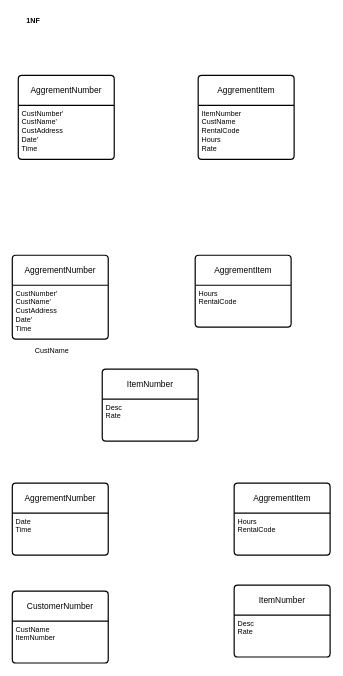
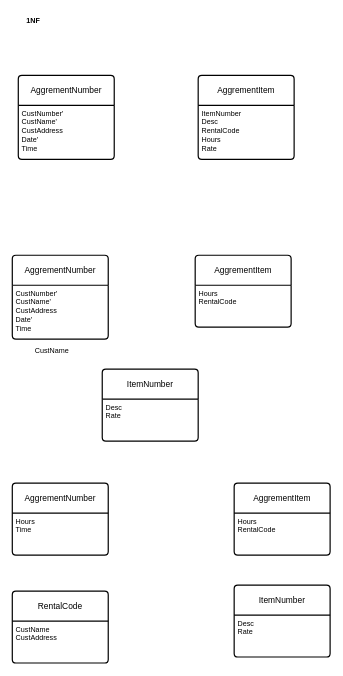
- <mxCell id="13" value="ItemNumber&lt;div&gt;CustName&lt;/div&gt;&lt;div&gt;RentalCode&lt;/div&gt;&lt;div&gt;Hours&lt;/div&gt;&lt;div&gt;Rate&lt;/div&gt;" style="align=left;strokeColor=none;fillColor=none;spacingLeft=4;fontSize=12;verticalAlign=top;resizable=0;rotatable=0;part=1;html=1;" vertex="1" parent="12"><mxGeometry y="50" width="160" height="90" as="geometry" /></mxCell>
+ <mxCell id="13" value="ItemNumber&lt;div&gt;Desc&lt;/div&gt;&lt;div&gt;RentalCode&lt;/div&gt;&lt;div&gt;Hours&lt;/div&gt;&lt;div&gt;Rate&lt;/div&gt;" style="align=left;strokeColor=none;fillColor=none;spacingLeft=4;fontSize=12;verticalAlign=top;resizable=0;rotatable=0;part=1;html=1;" vertex="1" parent="12"><mxGeometry y="50" width="160" height="90" as="geometry" /></mxCell>
- <mxCell id="15" value="Date&lt;div&gt;Time&lt;/div&gt;" style="align=left;strokeColor=none;fillColor=none;spacingLeft=4;fontSize=12;verticalAlign=top;resizable=0;rotatable=0;part=1;html=1;" vertex="1" parent="14"><mxGeometry y="50" width="160" height="70" as="geometry" /></mxCell>
+ <mxCell id="15" value="Hours&lt;div&gt;Time&lt;/div&gt;" style="align=left;strokeColor=none;fillColor=none;spacingLeft=4;fontSize=12;verticalAlign=top;resizable=0;rotatable=0;part=1;html=1;" vertex="1" parent="14"><mxGeometry y="50" width="160" height="70" as="geometry" /></mxCell>
- <mxCell id="18" value="CustomerNumber" style="swimlane;childLayout=stackLayout;horizontal=1;startSize=50;horizontalStack=0;rounded=1;fontSize=14;fontStyle=0;strokeWidth=2;resizeParent=0;resizeLast=1;shadow=0;dashed=0;align=center;arcSize=4;whiteSpace=wrap;html=1;" vertex="1" parent="1"><mxGeometry x="20" y="985" width="160" height="120" as="geometry" /></mxCell>
+ <mxCell id="18" value="RentalCode" style="swimlane;childLayout=stackLayout;horizontal=1;startSize=50;horizontalStack=0;rounded=1;fontSize=14;fontStyle=0;strokeWidth=2;resizeParent=0;resizeLast=1;shadow=0;dashed=0;align=center;arcSize=4;whiteSpace=wrap;html=1;" vertex="1" parent="1"><mxGeometry x="20" y="985" width="160" height="120" as="geometry" /></mxCell>
- <mxCell id="19" value="CustName&lt;div&gt;ItemNumber&lt;/div&gt;" style="align=left;strokeColor=none;fillColor=none;spacingLeft=4;fontSize=12;verticalAlign=top;resizable=0;rotatable=0;part=1;html=1;" vertex="1" parent="18"><mxGeometry y="50" width="160" height="70" as="geometry" /></mxCell>
+ <mxCell id="19" value="CustName&lt;div&gt;CustAddress&lt;/div&gt;" style="align=left;strokeColor=none;fillColor=none;spacingLeft=4;fontSize=12;verticalAlign=top;resizable=0;rotatable=0;part=1;html=1;" vertex="1" parent="18"><mxGeometry y="50" width="160" height="70" as="geometry" /></mxCell>
